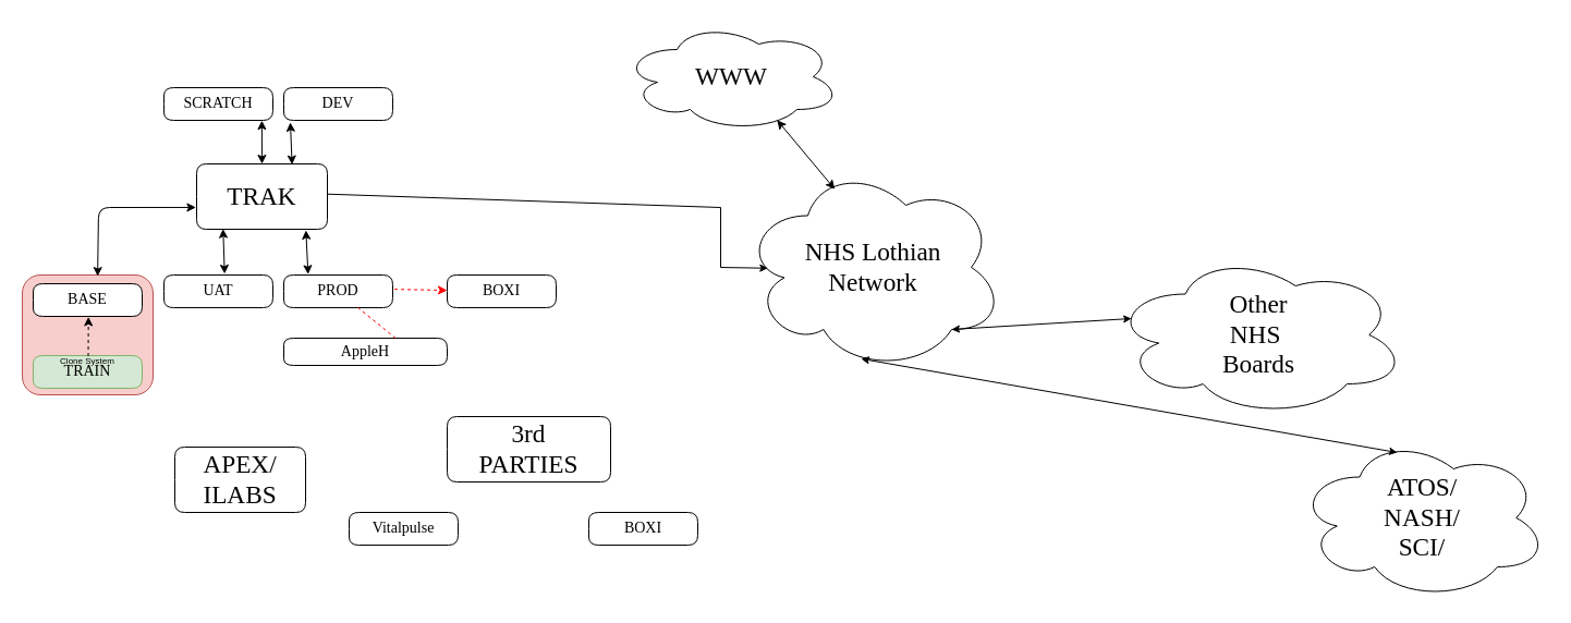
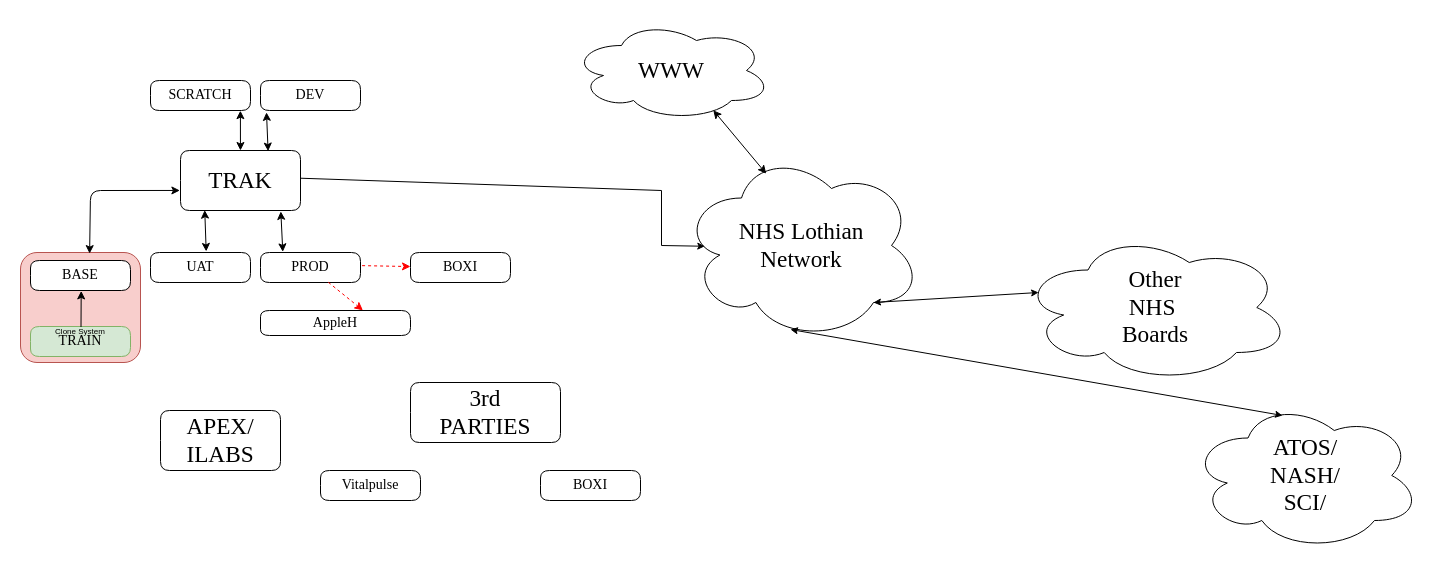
- <mxCell id="35" value="" style="endArrow=none;html=1;rounded=0;exitX=0.678;exitY=0.992;exitDx=0;exitDy=0;exitPerimeter=0;dashed=1;strokeColor=#FF0000;entryX=0.683;entryY=-0.006;entryDx=0;entryDy=0;entryPerimeter=0;" parent="1" source="15" target="33" edge="1"><mxGeometry width="50" height="50" relative="1" as="geometry"><mxPoint x="372" y="275" as="sourcePoint" /><mxPoint x="420" y="276" as="targetPoint" /><Array as="points" /></mxGeometry></mxCell>
+ <mxCell id="35" value="" style="endArrow=classic;html=1;rounded=0;exitX=0.678;exitY=0.992;exitDx=0;exitDy=0;exitPerimeter=0;dashed=1;strokeColor=#FF0000;entryX=0.683;entryY=-0.006;entryDx=0;entryDy=0;entryPerimeter=0;" parent="1" source="15" target="33" edge="1"><mxGeometry width="50" height="50" relative="1" as="geometry"><mxPoint x="372" y="275" as="sourcePoint" /><mxPoint x="420" y="276" as="targetPoint" /><Array as="points" /></mxGeometry></mxCell>
- <mxCell id="24" value="" style="endArrow=classic;html=1;rounded=0;exitX=0.505;exitY=0.017;exitDx=0;exitDy=0;exitPerimeter=0;entryX=0.507;entryY=1.014;entryDx=0;entryDy=0;entryPerimeter=0;dashed=1;" parent="18" source="22" target="20" edge="1"><mxGeometry width="50" height="50" relative="1" as="geometry"><mxPoint x="130" y="100" as="sourcePoint" /><mxPoint x="60" y="40" as="targetPoint" /></mxGeometry></mxCell>
+ <mxCell id="24" value="" style="endArrow=classic;html=1;rounded=0;exitX=0.505;exitY=0.017;exitDx=0;exitDy=0;exitPerimeter=0;entryX=0.507;entryY=1.014;entryDx=0;entryDy=0;entryPerimeter=0;" parent="18" source="22" target="20" edge="1"><mxGeometry width="50" height="50" relative="1" as="geometry"><mxPoint x="130" y="100" as="sourcePoint" /><mxPoint x="60" y="40" as="targetPoint" /></mxGeometry></mxCell>
